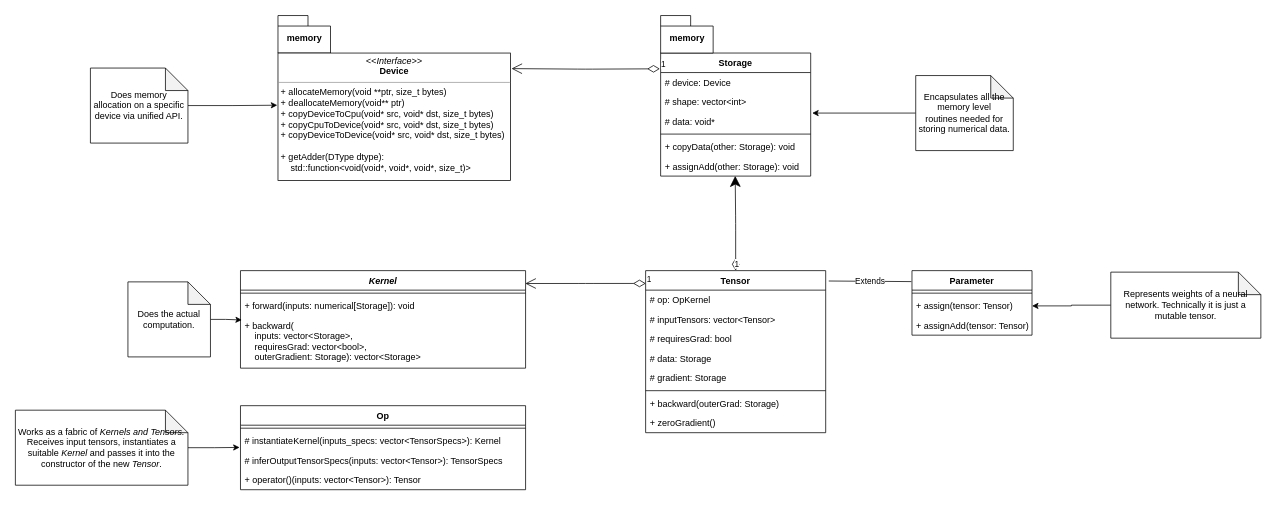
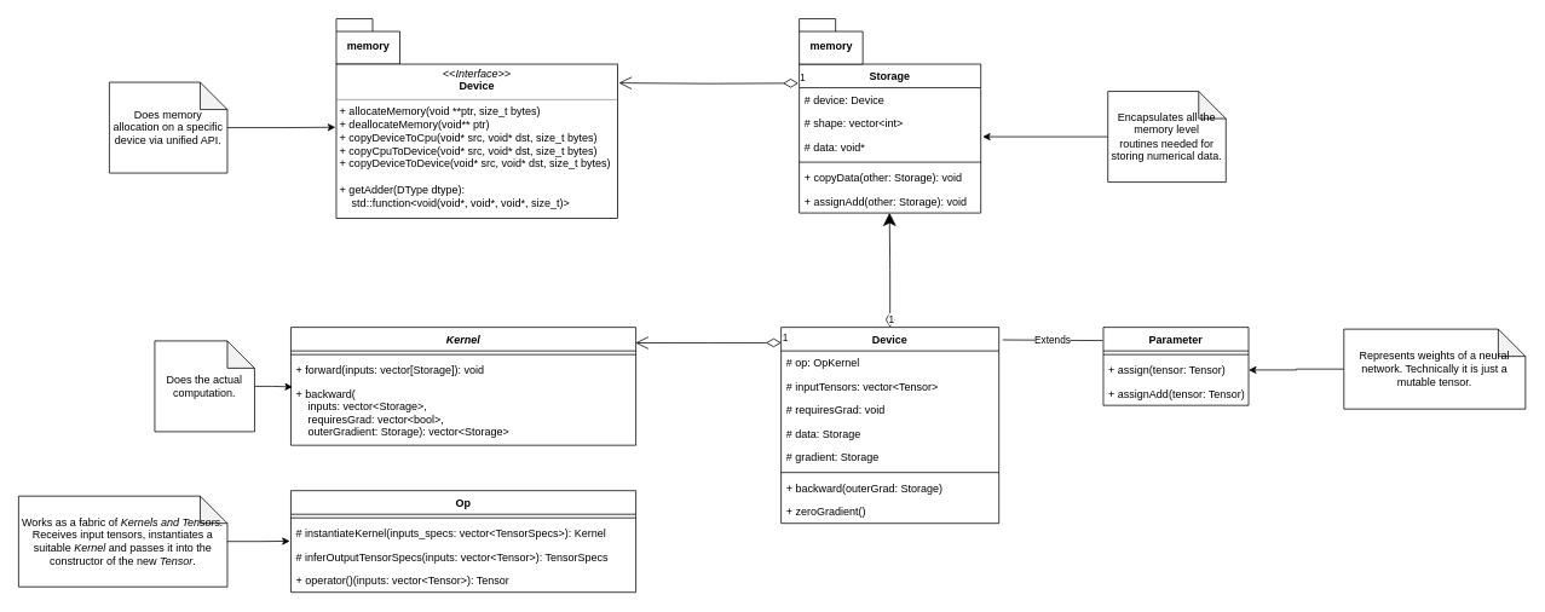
- <mxCell id="2" value="Tensor" style="swimlane;fontStyle=1;align=center;verticalAlign=top;childLayout=stackLayout;horizontal=1;startSize=26;horizontalStack=0;resizeParent=1;resizeParentMax=0;resizeLast=0;collapsible=1;marginBottom=0;" parent="1" vertex="1"><mxGeometry x="860" y="360" width="240" height="216" as="geometry" /></mxCell>
+ <mxCell id="2" value="Device" style="swimlane;fontStyle=1;align=center;verticalAlign=top;childLayout=stackLayout;horizontal=1;startSize=26;horizontalStack=0;resizeParent=1;resizeParentMax=0;resizeLast=0;collapsible=1;marginBottom=0;" parent="1" vertex="1"><mxGeometry x="860" y="360" width="240" height="216" as="geometry" /></mxCell>
- <mxCell id="18" value="+ forward(inputs: numerical[Storage]): void" style="text;strokeColor=none;fillColor=none;align=left;verticalAlign=top;spacingLeft=4;spacingRight=4;overflow=hidden;rotatable=0;points=[[0,0.5],[1,0.5]];portConstraint=eastwest;" parent="16" vertex="1"><mxGeometry y="34" width="380" height="26" as="geometry" /></mxCell>
+ <mxCell id="18" value="+ forward(inputs: vector[Storage]): void" style="text;strokeColor=none;fillColor=none;align=left;verticalAlign=top;spacingLeft=4;spacingRight=4;overflow=hidden;rotatable=0;points=[[0,0.5],[1,0.5]];portConstraint=eastwest;" parent="16" vertex="1"><mxGeometry y="34" width="380" height="26" as="geometry" /></mxCell>
- <mxCell id="5" value="# requiresGrad: bool" style="text;strokeColor=none;fillColor=none;align=left;verticalAlign=top;spacingLeft=4;spacingRight=4;overflow=hidden;rotatable=0;points=[[0,0.5],[1,0.5]];portConstraint=eastwest;" parent="2" vertex="1"><mxGeometry y="78" width="240" height="26" as="geometry" /></mxCell>
+ <mxCell id="5" value="# requiresGrad: void" style="text;strokeColor=none;fillColor=none;align=left;verticalAlign=top;spacingLeft=4;spacingRight=4;overflow=hidden;rotatable=0;points=[[0,0.5],[1,0.5]];portConstraint=eastwest;" parent="2" vertex="1"><mxGeometry y="78" width="240" height="26" as="geometry" /></mxCell>
